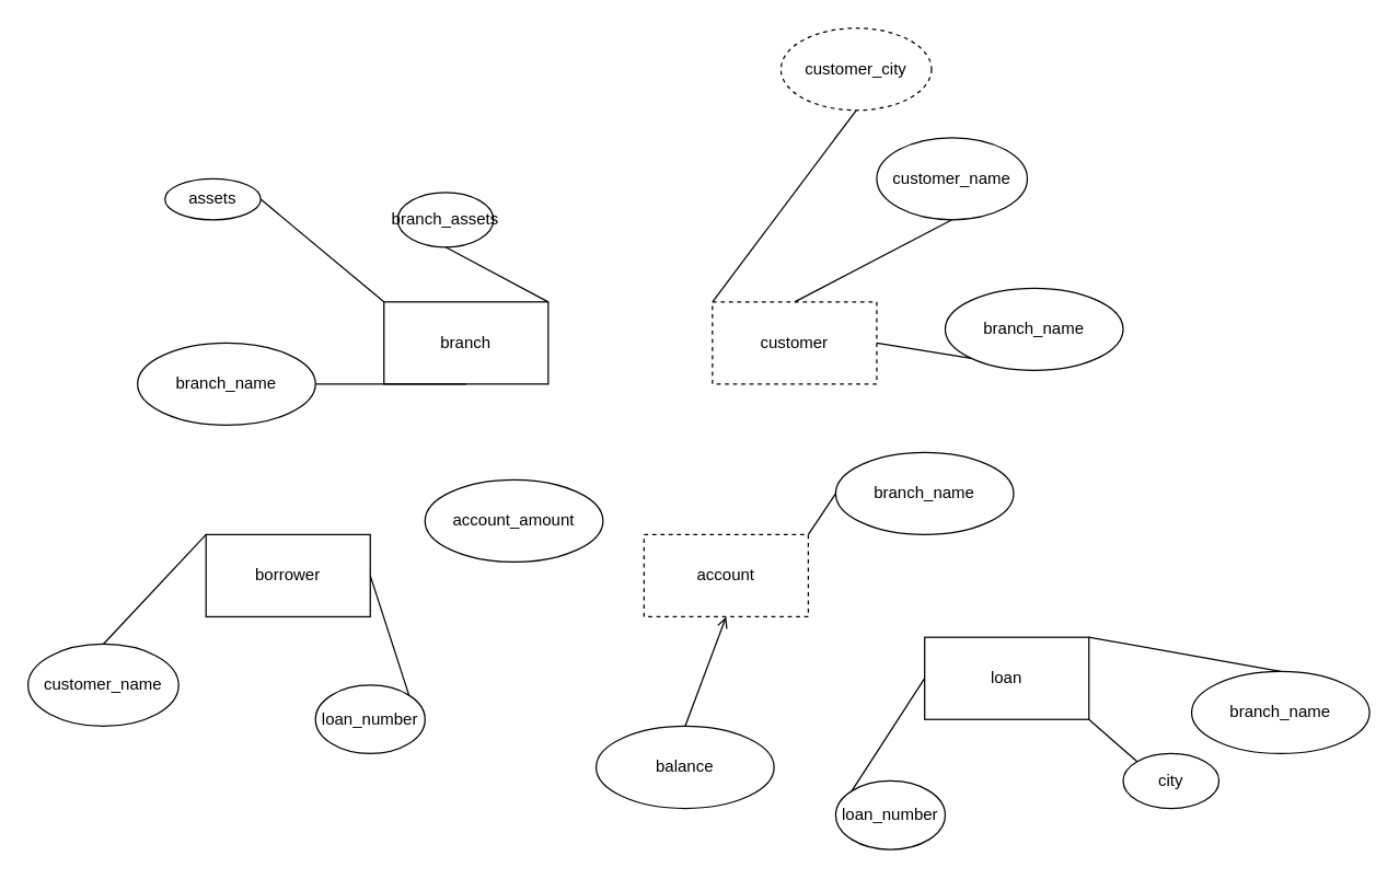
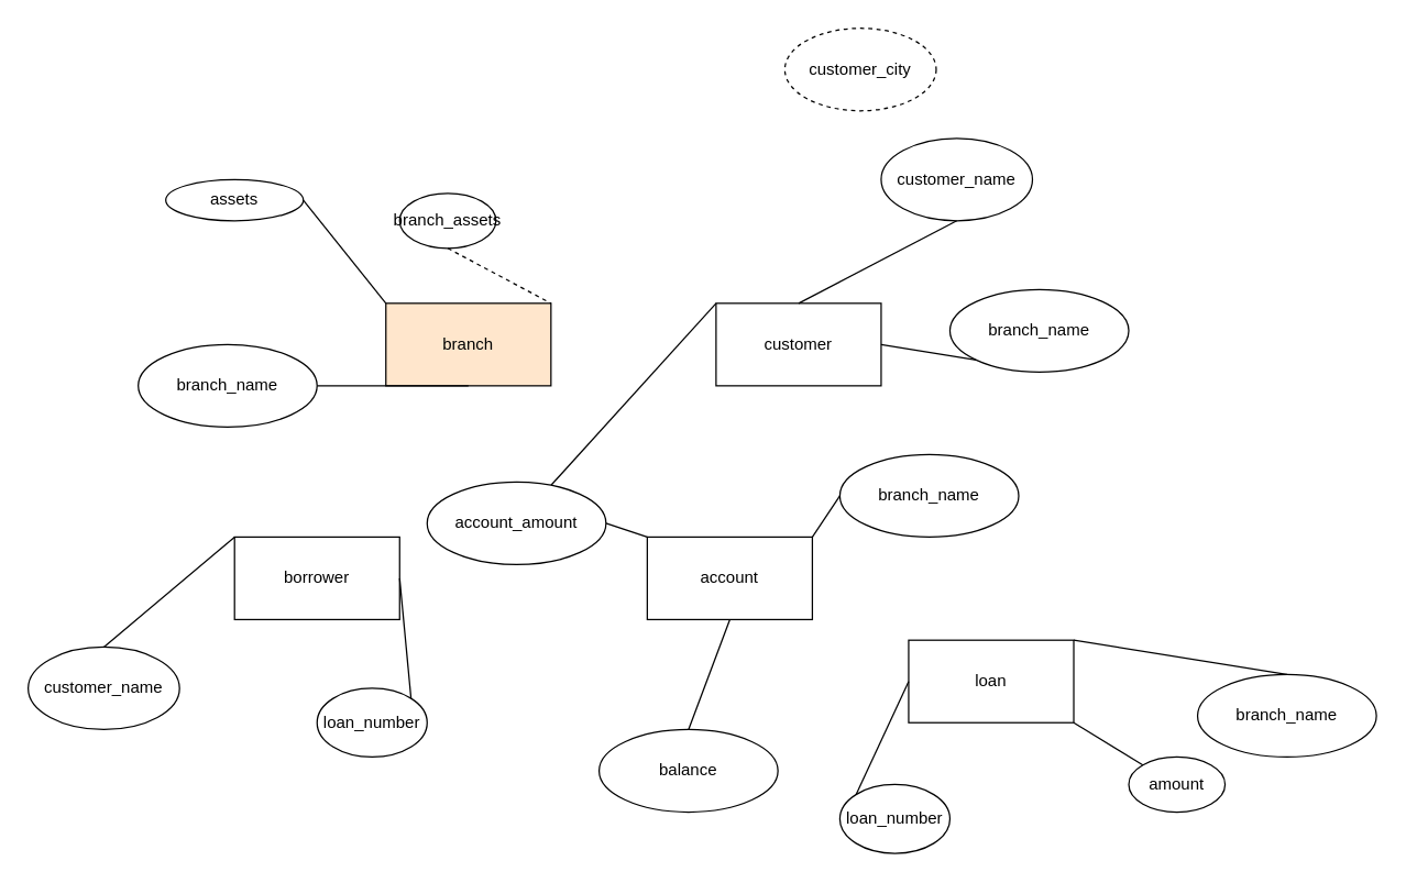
- <mxCell id="6" value="assets" style="ellipse;whiteSpace=wrap;html=1;" parent="1" vertex="1"><mxGeometry x="120" y="130" width="70" height="30" as="geometry" /></mxCell>
+ <mxCell id="6" value="assets" style="ellipse;whiteSpace=wrap;html=1;" parent="1" vertex="1"><mxGeometry x="120" y="130" width="100" height="30" as="geometry" /></mxCell>
- <mxCell id="20" value="" style="endArrow=none;html=1;rounded=0;entryX=0.5;entryY=1;entryDx=0;entryDy=0;exitX=0;exitY=0;exitDx=0;exitDy=0;" parent="1" source="3" target="10" edge="1"><mxGeometry width="50" height="50" relative="1" as="geometry"><mxPoint x="470" y="330" as="sourcePoint" /><mxPoint x="520" y="280" as="targetPoint" /></mxGeometry></mxCell>
+ <mxCell id="20" value="" style="endArrow=none;html=1;rounded=0;exitX=0;exitY=0;exitDx=0;exitDy=0;" parent="1" source="3" target="29" edge="1"><mxGeometry width="50" height="50" relative="1" as="geometry"><mxPoint x="470" y="330" as="sourcePoint" /><mxPoint x="520" y="280" as="targetPoint" /></mxGeometry></mxCell>
- <mxCell id="21" value="" style="endArrow=none;html=1;rounded=0;entryX=1;entryY=0;entryDx=0;entryDy=0;exitX=0.5;exitY=1;exitDx=0;exitDy=0;" parent="1" source="12" target="2" edge="1"><mxGeometry width="50" height="50" relative="1" as="geometry"><mxPoint x="340" y="190" as="sourcePoint" /><mxPoint x="520" y="280" as="targetPoint" /></mxGeometry></mxCell>
+ <mxCell id="21" value="" style="endArrow=none;html=1;rounded=0;entryX=1;entryY=0;entryDx=0;entryDy=0;exitX=0.5;exitY=1;exitDx=0;exitDy=0;dashed=1;" parent="1" source="12" target="2" edge="1"><mxGeometry width="50" height="50" relative="1" as="geometry"><mxPoint x="340" y="190" as="sourcePoint" /><mxPoint x="520" y="280" as="targetPoint" /></mxGeometry></mxCell>
- <mxCell id="2" value="branch" style="rounded=0;whiteSpace=wrap;html=1;" parent="1" vertex="1"><mxGeometry x="280" y="220" width="120" height="60" as="geometry" /></mxCell>
+ <mxCell id="2" value="branch" style="rounded=0;whiteSpace=wrap;html=1;fillColor=#ffe6cc;" parent="1" vertex="1"><mxGeometry x="280" y="220" width="120" height="60" as="geometry" /></mxCell>
- <mxCell id="3" value="customer" style="rounded=0;whiteSpace=wrap;html=1;dashed=1;" parent="1" vertex="1"><mxGeometry x="520" y="220" width="120" height="60" as="geometry" /></mxCell>
+ <mxCell id="3" value="customer" style="rounded=0;whiteSpace=wrap;html=1;" parent="1" vertex="1"><mxGeometry x="520" y="220" width="120" height="60" as="geometry" /></mxCell>
+ <mxCell id="32" value="" style="endArrow=none;html=1;rounded=0;entryX=0;entryY=0;entryDx=0;entryDy=0;exitX=1;exitY=0.5;exitDx=0;exitDy=0;" edge="1" parent="1" source="29" target="28"><mxGeometry width="50" height="50" relative="1" as="geometry"><mxPoint x="470" y="340" as="sourcePoint" /><mxPoint x="520" y="290" as="targetPoint" /></mxGeometry></mxCell>
- <mxCell id="5" value="borrower" style="rounded=0;whiteSpace=wrap;html=1;" parent="1" vertex="1"><mxGeometry x="150" y="390" width="120" height="60" as="geometry" /></mxCell>
+ <mxCell id="5" value="borrower" style="rounded=0;whiteSpace=wrap;html=1;" parent="1" vertex="1"><mxGeometry x="170" y="390" width="120" height="60" as="geometry" /></mxCell>
- <mxCell id="28" value="account" style="rounded=0;whiteSpace=wrap;html=1;dashed=1;" vertex="1" parent="1"><mxGeometry x="470" y="390" width="120" height="60" as="geometry" /></mxCell>
+ <mxCell id="28" value="account" style="rounded=0;whiteSpace=wrap;html=1;" vertex="1" parent="1"><mxGeometry x="470" y="390" width="120" height="60" as="geometry" /></mxCell>
- <mxCell id="34" value="" style="endArrow=open;html=1;rounded=0;exitX=0.5;exitY=0;exitDx=0;exitDy=0;entryX=0.5;entryY=1;entryDx=0;entryDy=0;" edge="1" parent="1" source="31" target="28"><mxGeometry width="50" height="50" relative="1" as="geometry"><mxPoint x="470" y="340" as="sourcePoint" /><mxPoint x="520" y="290" as="targetPoint" /></mxGeometry></mxCell>
+ <mxCell id="34" value="" style="endArrow=none;html=1;rounded=0;exitX=0.5;exitY=0;exitDx=0;exitDy=0;entryX=0.5;entryY=1;entryDx=0;entryDy=0;" edge="1" parent="1" source="31" target="28"><mxGeometry width="50" height="50" relative="1" as="geometry"><mxPoint x="470" y="340" as="sourcePoint" /><mxPoint x="520" y="290" as="targetPoint" /></mxGeometry></mxCell>
- <mxCell id="4" value="loan" style="rounded=0;whiteSpace=wrap;html=1;" parent="1" vertex="1"><mxGeometry x="675" y="465" width="120" height="60" as="geometry" /></mxCell>
+ <mxCell id="4" value="loan" style="rounded=0;whiteSpace=wrap;html=1;" parent="1" vertex="1"><mxGeometry x="660" y="465" width="120" height="60" as="geometry" /></mxCell>
- <mxCell id="7" value="city" style="ellipse;whiteSpace=wrap;html=1;" parent="1" vertex="1"><mxGeometry x="820" y="550" width="70" height="40" as="geometry" /></mxCell>
+ <mxCell id="7" value="amount" style="ellipse;whiteSpace=wrap;html=1;" parent="1" vertex="1"><mxGeometry x="820" y="550" width="70" height="40" as="geometry" /></mxCell>
